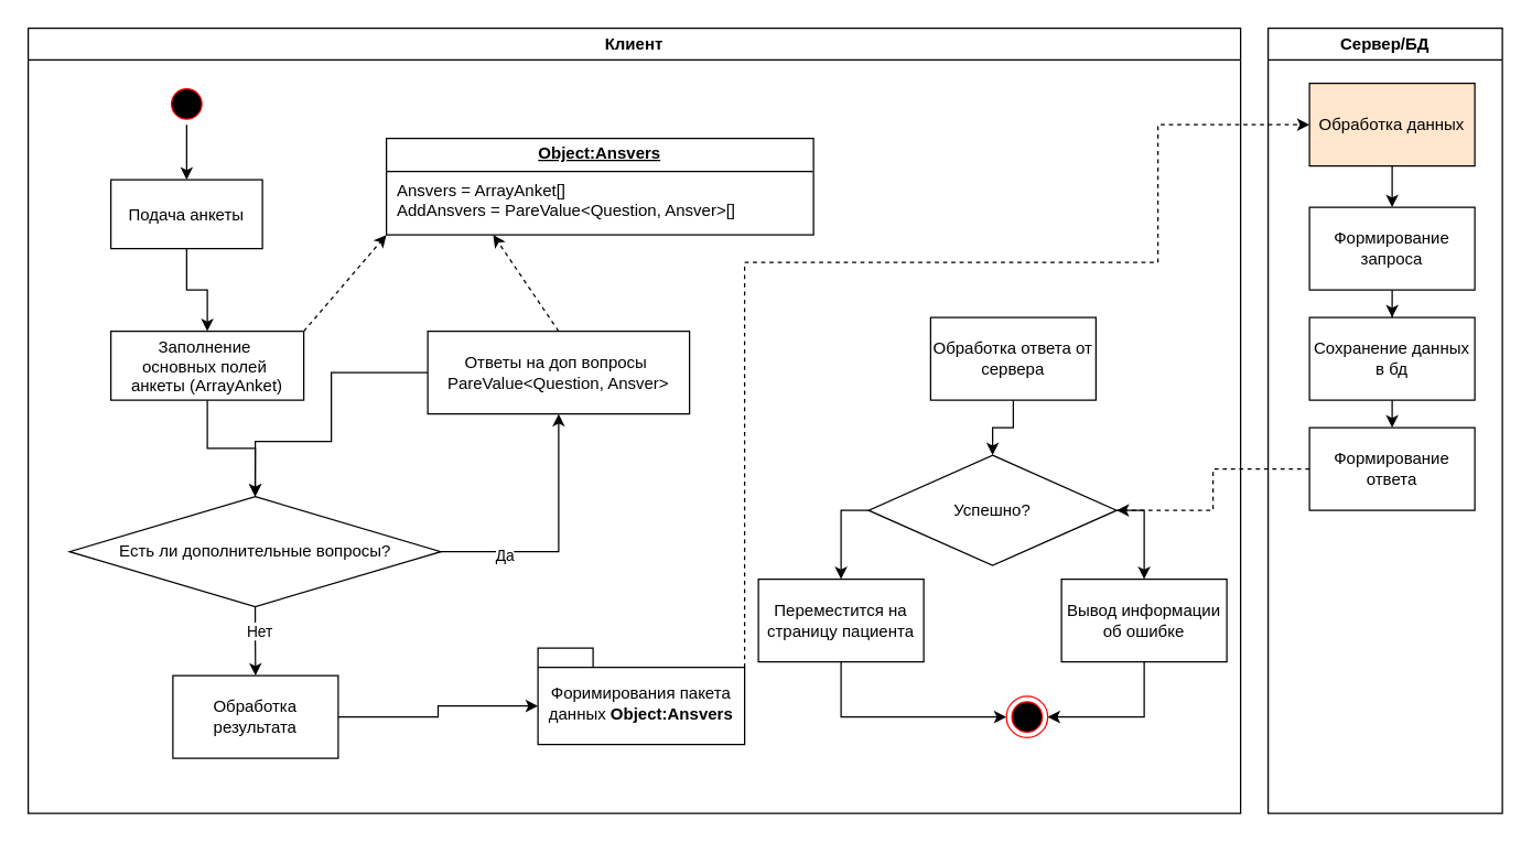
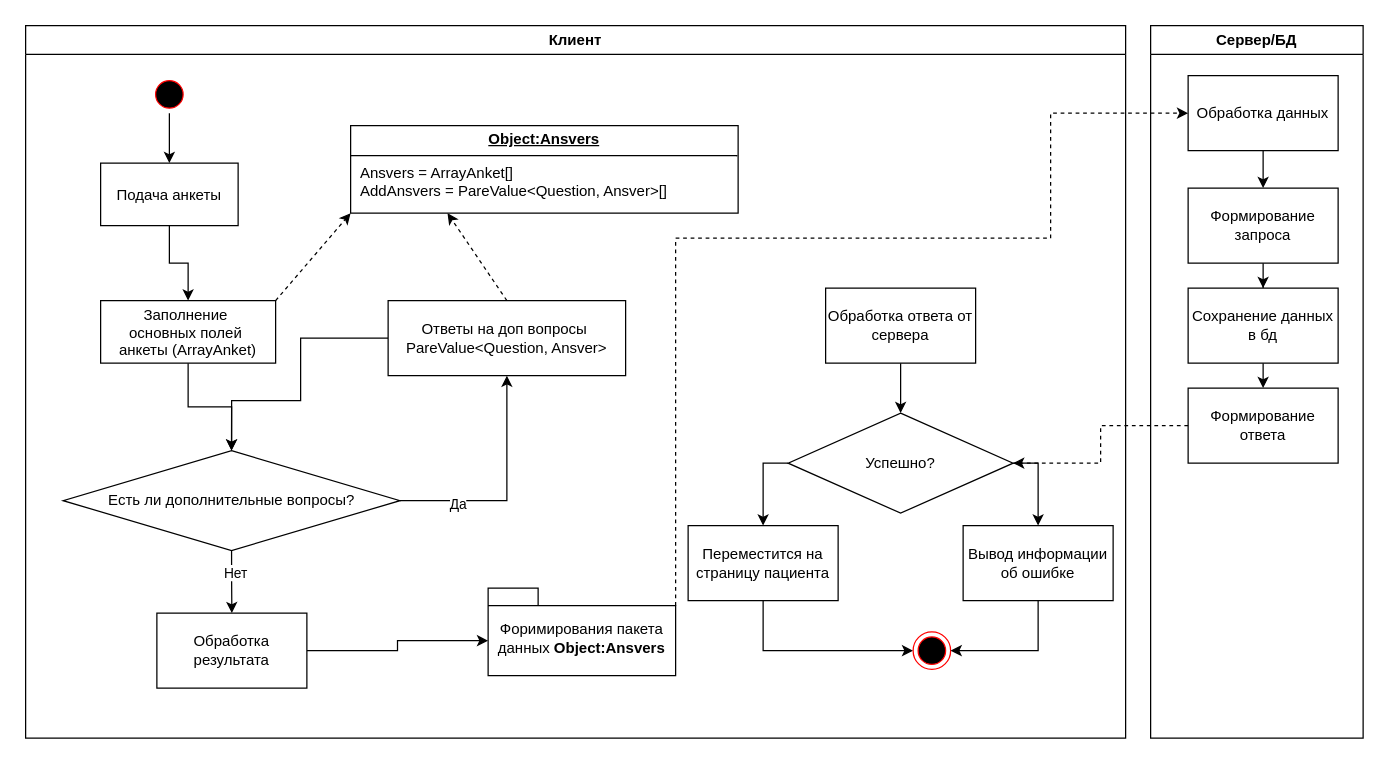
- <mxCell id="34" value="Обработка данных" style="rounded=0;whiteSpace=wrap;html=1;fillColor=#ffe6cc;" vertex="1" parent="32"><mxGeometry x="30" y="40" width="120" height="60" as="geometry" /></mxCell>
+ <mxCell id="34" value="Обработка данных" style="rounded=0;whiteSpace=wrap;html=1;" vertex="1" parent="32"><mxGeometry x="30" y="40" width="120" height="60" as="geometry" /></mxCell>
- <mxCell id="23" value="Обработка ответа от сервера" style="rounded=0;whiteSpace=wrap;html=1;" vertex="1" parent="2"><mxGeometry x="655" y="210" width="120" height="60" as="geometry" /></mxCell>
+ <mxCell id="23" value="Обработка ответа от сервера" style="rounded=0;whiteSpace=wrap;html=1;" vertex="1" parent="2"><mxGeometry x="640" y="210" width="120" height="60" as="geometry" /></mxCell>
